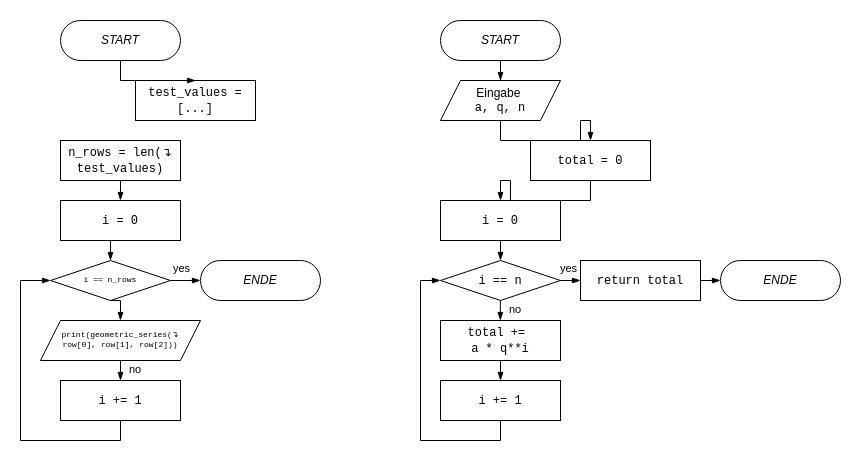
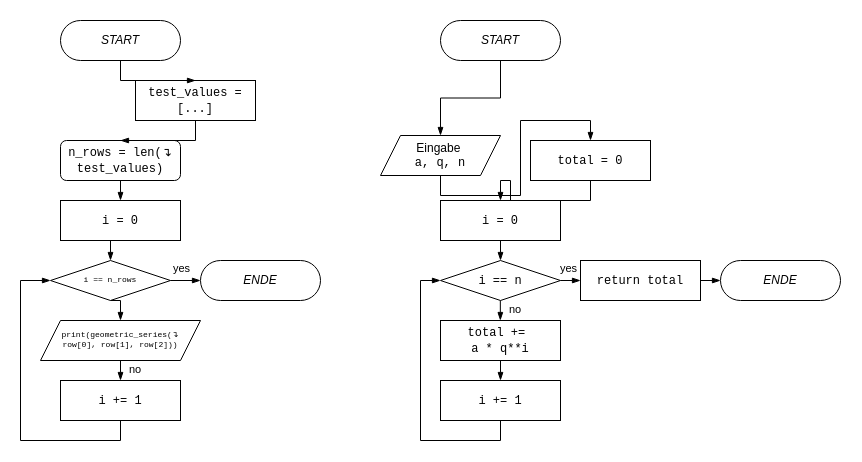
- <mxCell id="22" value="Eingabe&amp;nbsp;&lt;div&gt;&lt;font face=&quot;Courier New&quot;&gt;a, q, n&lt;/font&gt;&lt;/div&gt;" style="shape=parallelogram;perimeter=parallelogramPerimeter;whiteSpace=wrap;html=1;fixedSize=1;fillColor=none;" parent="1" vertex="1"><mxGeometry x="440" y="80" width="120" height="40" as="geometry" /></mxCell>
+ <mxCell id="22" value="Eingabe&amp;nbsp;&lt;div&gt;&lt;font face=&quot;Courier New&quot;&gt;a, q, n&lt;/font&gt;&lt;/div&gt;" style="shape=parallelogram;perimeter=parallelogramPerimeter;whiteSpace=wrap;html=1;fixedSize=1;fillColor=none;" parent="1" vertex="1"><mxGeometry x="380" y="135" width="120" height="40" as="geometry" /></mxCell>
+ <mxCell id="4" style="edgeStyle=orthogonalEdgeStyle;rounded=0;orthogonalLoop=1;jettySize=auto;html=1;exitX=0.5;exitY=1;exitDx=0;exitDy=0;entryX=0.5;entryY=0;entryDx=0;entryDy=0;endArrow=blockThin;endFill=1;" parent="1" source="5" target="7" edge="1"><mxGeometry relative="1" as="geometry" /></mxCell>
- <mxCell id="7" value="&lt;font style=&quot;font-size: 12px;&quot; face=&quot;Courier New&quot;&gt;n_rows =&amp;nbsp;&lt;/font&gt;&lt;span style=&quot;font-family: &amp;quot;Courier New&amp;quot;; background-color: initial; font-size: 12px;&quot;&gt;len(&lt;/span&gt;&lt;span style=&quot;font-family: &amp;quot;Courier New&amp;quot;; font-size: 12px;&quot;&gt;↴&lt;/span&gt;&lt;div style=&quot;font-size: 12px;&quot;&gt;&lt;span style=&quot;font-family: &amp;quot;Courier New&amp;quot;; background-color: initial; font-size: 12px;&quot;&gt;test_values)&lt;/span&gt;&lt;/div&gt;" style="rounded=0;whiteSpace=wrap;html=1;fontSize=12;fillColor=none;" parent="1" vertex="1"><mxGeometry x="60" y="140" width="120" height="40" as="geometry" /></mxCell>
+ <mxCell id="7" value="&lt;font style=&quot;font-size: 12px;&quot; face=&quot;Courier New&quot;&gt;n_rows =&amp;nbsp;&lt;/font&gt;&lt;span style=&quot;font-family: &amp;quot;Courier New&amp;quot;; background-color: initial; font-size: 12px;&quot;&gt;len(&lt;/span&gt;&lt;span style=&quot;font-family: &amp;quot;Courier New&amp;quot;; font-size: 12px;&quot;&gt;↴&lt;/span&gt;&lt;div style=&quot;font-size: 12px;&quot;&gt;&lt;span style=&quot;font-family: &amp;quot;Courier New&amp;quot;; background-color: initial; font-size: 12px;&quot;&gt;test_values)&lt;/span&gt;&lt;/div&gt;" style="whiteSpace=wrap;html=1;fontSize=12;fillColor=none;rounded=1;" parent="1" vertex="1"><mxGeometry x="60" y="140" width="120" height="40" as="geometry" /></mxCell>
